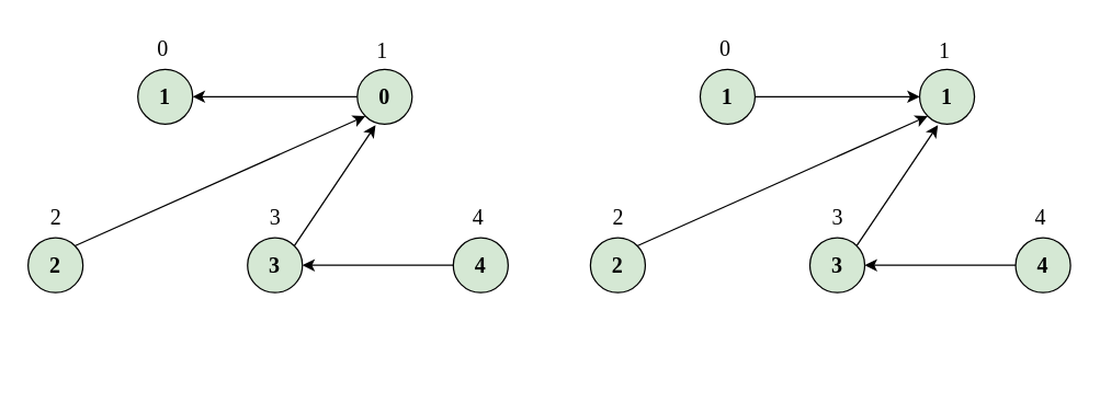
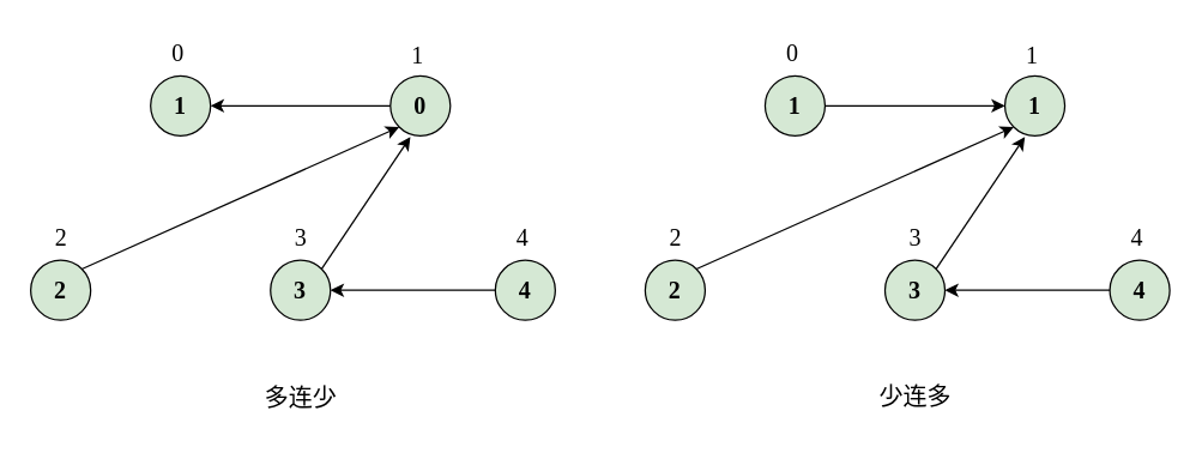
+ <mxCell id="31" value="&lt;font style=&quot;font-size: 16px;&quot;&gt;少连多&lt;/font&gt;" style="text;html=1;align=center;verticalAlign=middle;resizable=0;points=[];autosize=1;strokeColor=none;fillColor=none;" vertex="1" parent="1"><mxGeometry x="575" y="249" width="70" height="30" as="geometry" /></mxCell>
+ <mxCell id="30" value="&lt;font style=&quot;font-size: 16px;&quot;&gt;多连少&lt;/font&gt;" style="text;html=1;align=center;verticalAlign=middle;resizable=0;points=[];autosize=1;strokeColor=none;fillColor=none;" vertex="1" parent="1"><mxGeometry x="165" y="250" width="70" height="30" as="geometry" /></mxCell>
